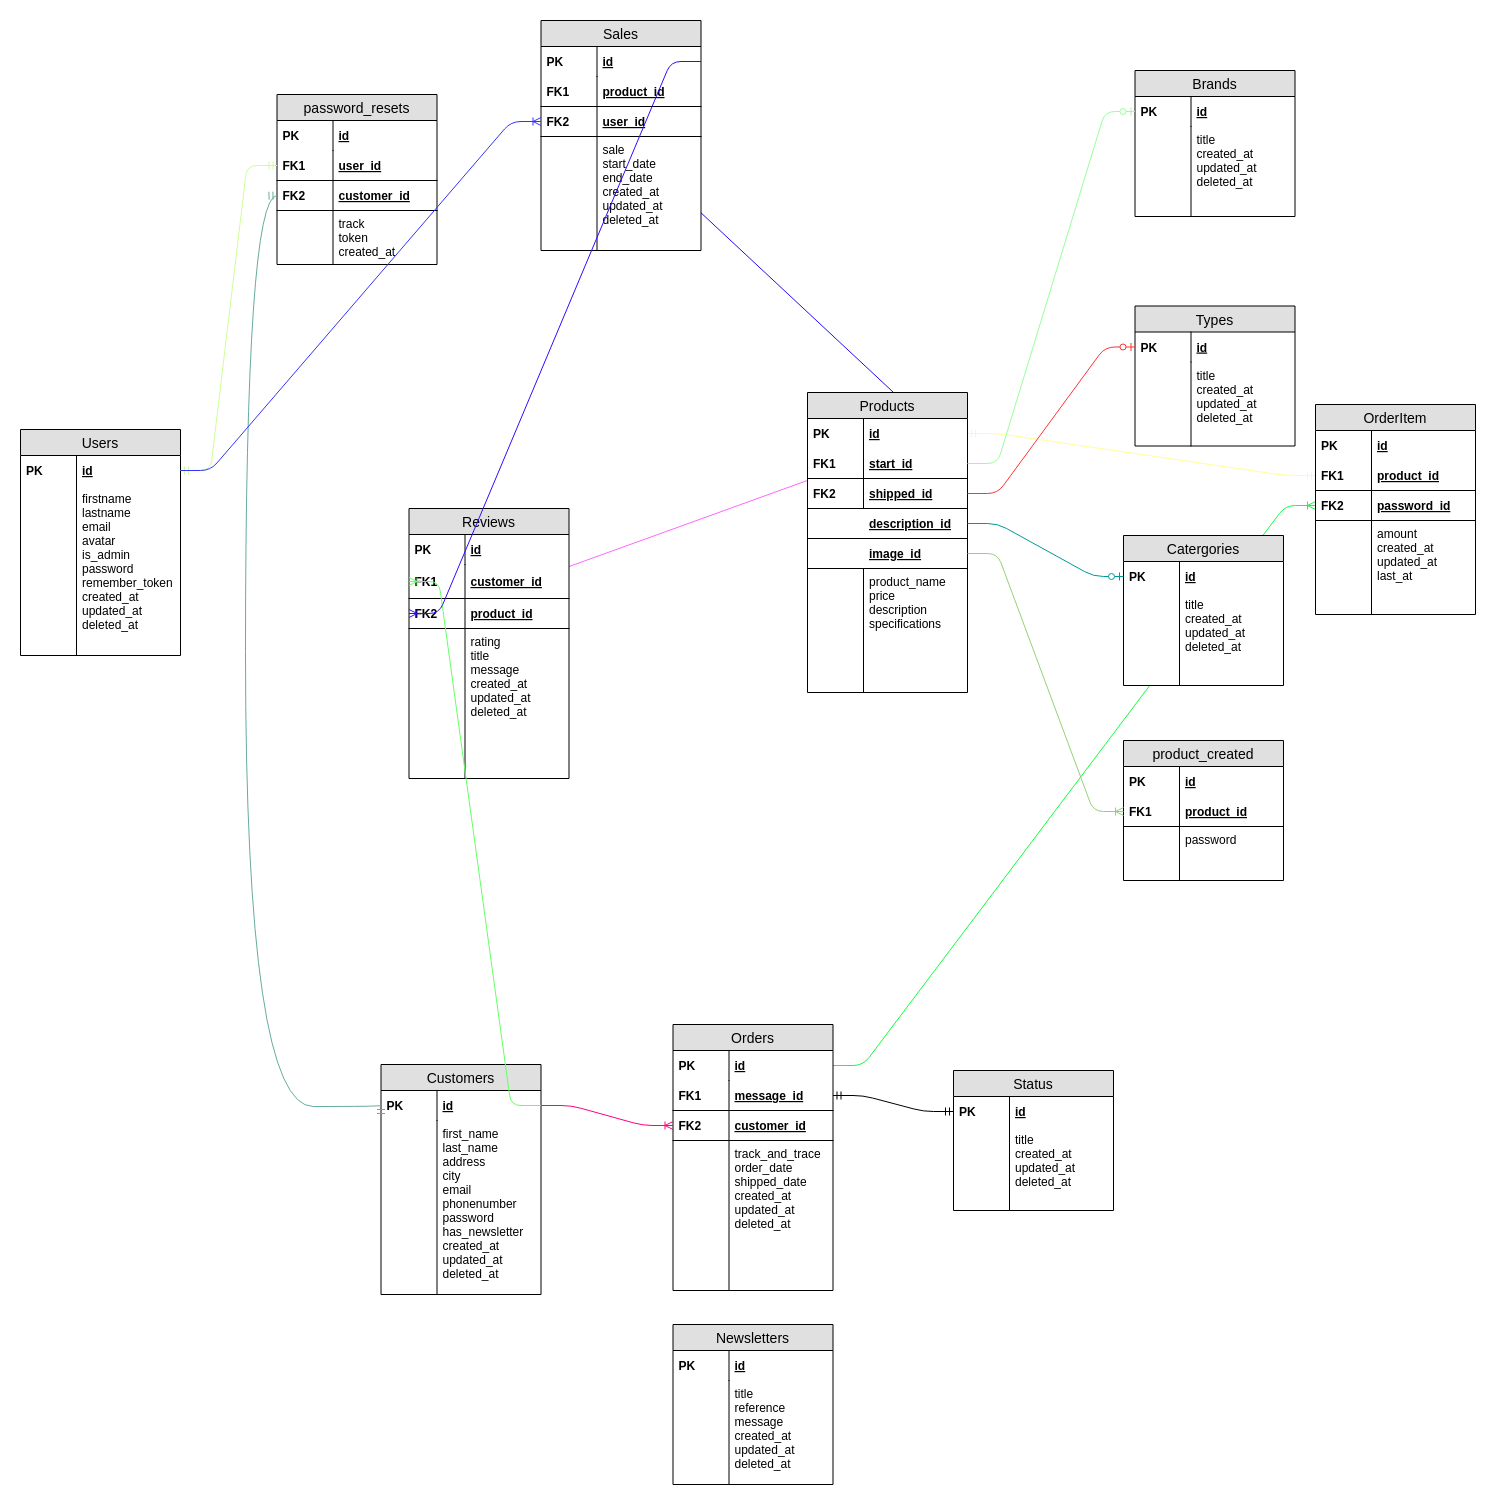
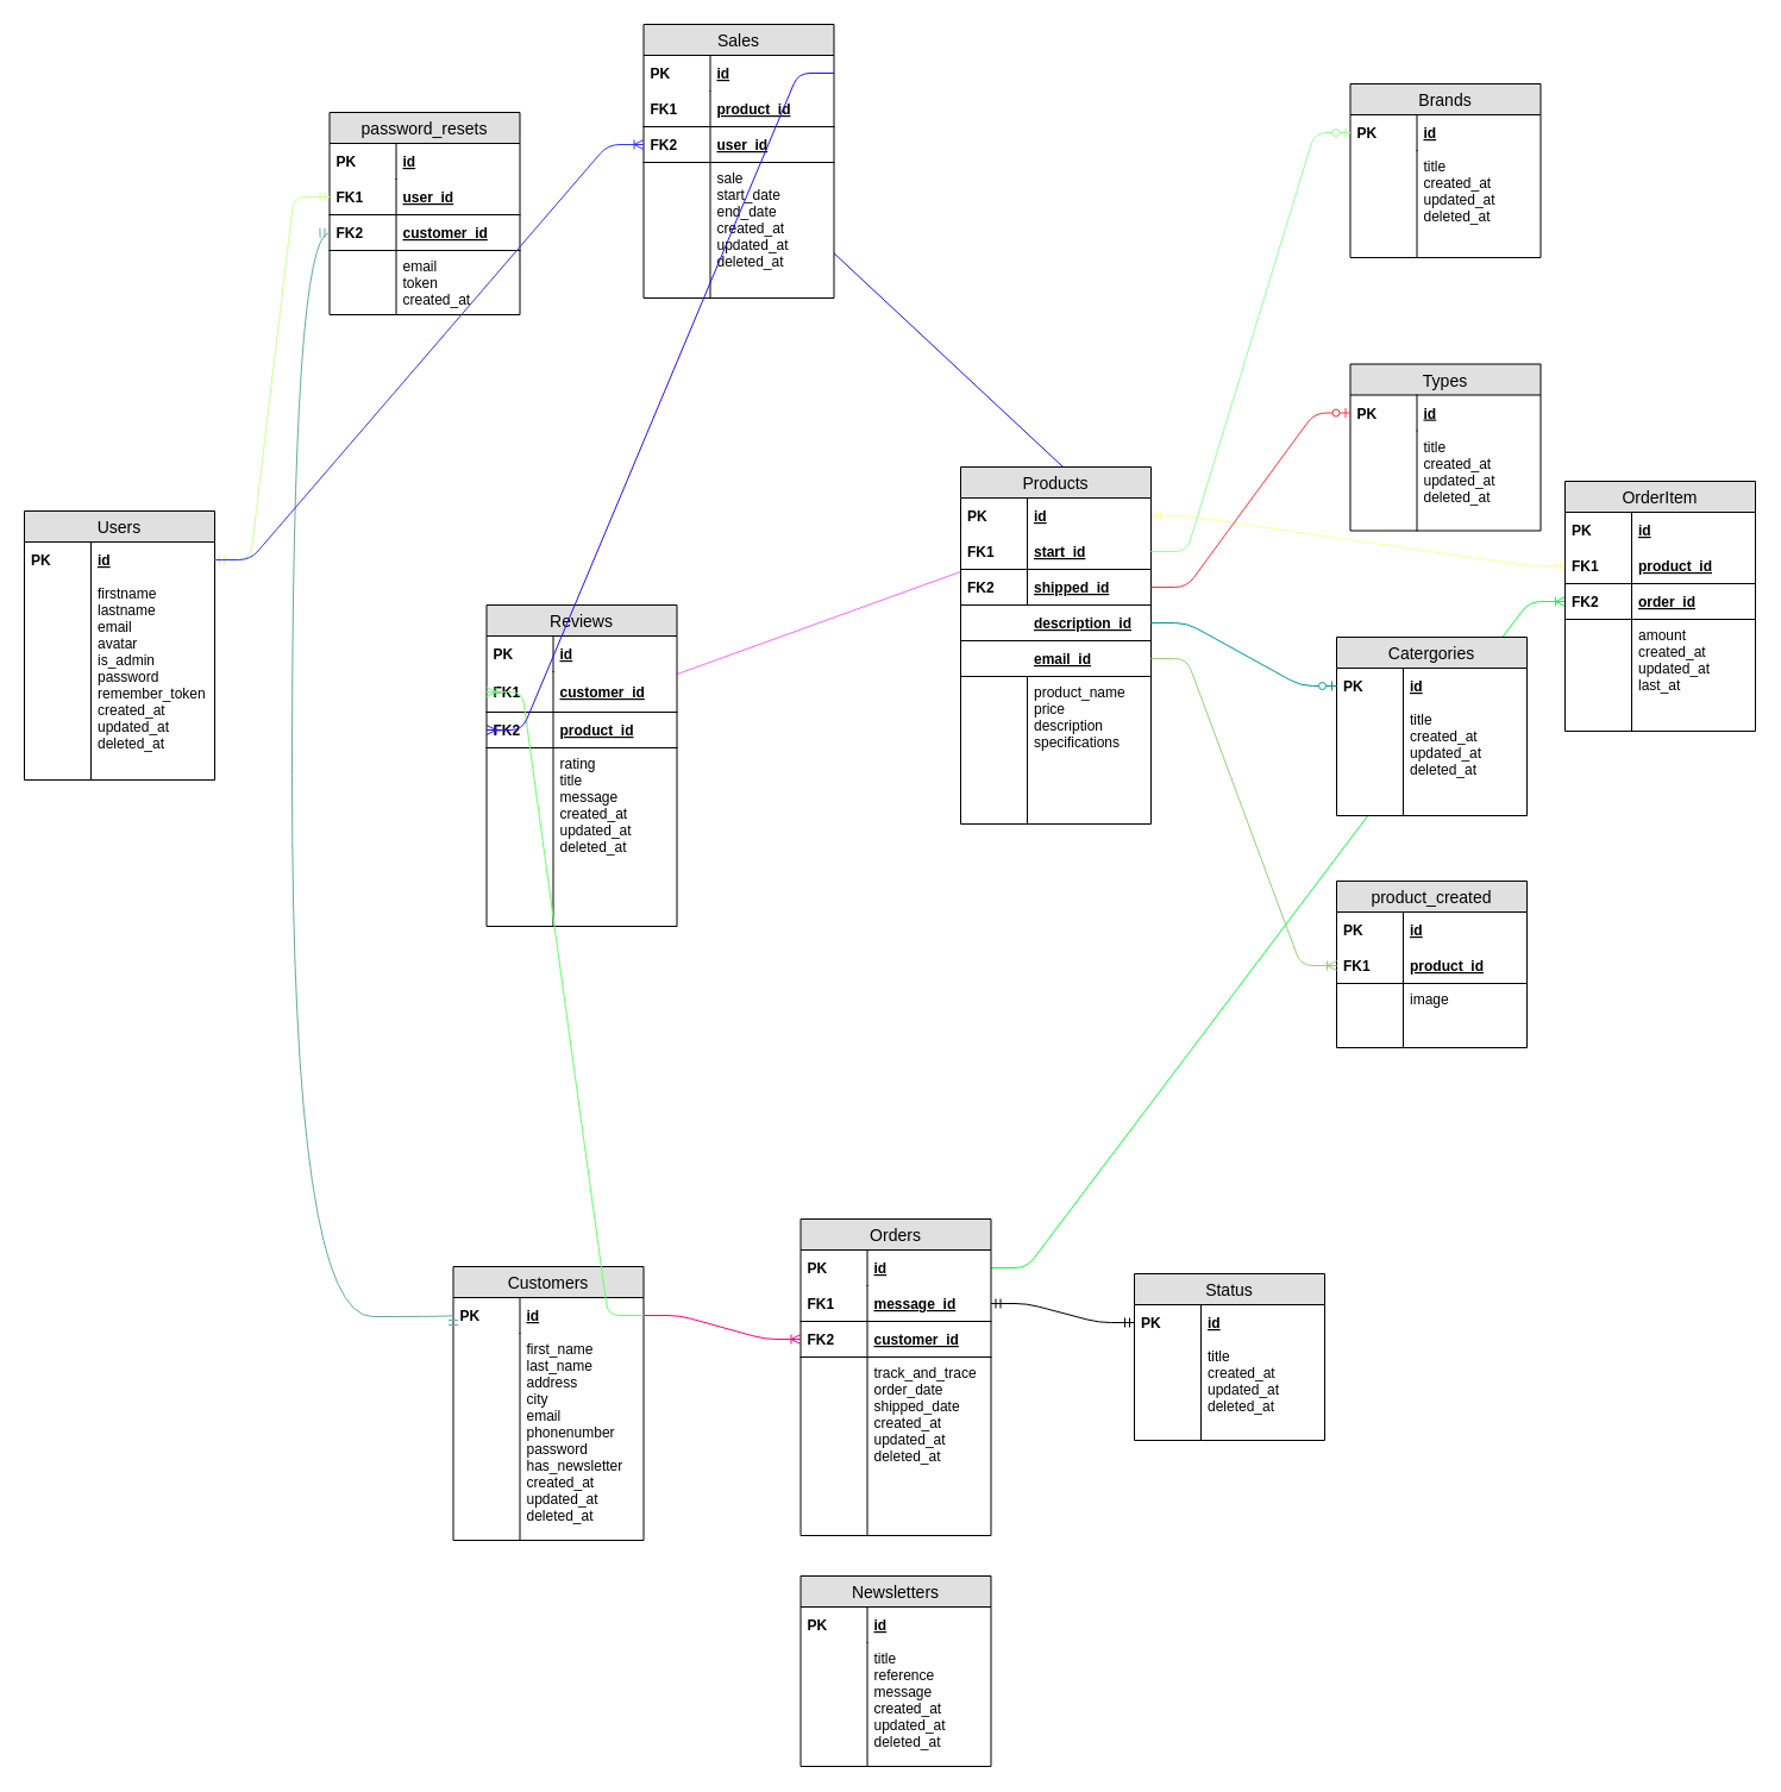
- <mxCell id="90" value="track&#10;token&#10;created_at&#10;" style="shape=partialRectangle;top=0;left=0;right=0;bottom=0;align=left;verticalAlign=top;fillColor=none;spacingLeft=60;spacingRight=4;overflow=hidden;rotatable=0;points=[[0,0.5],[1,0.5]];portConstraint=eastwest;dropTarget=0;fontSize=12;" parent="83" vertex="1"><mxGeometry y="116" width="160" height="54" as="geometry" /></mxCell>
+ <mxCell id="90" value="email&#10;token&#10;created_at&#10;" style="shape=partialRectangle;top=0;left=0;right=0;bottom=0;align=left;verticalAlign=top;fillColor=none;spacingLeft=60;spacingRight=4;overflow=hidden;rotatable=0;points=[[0,0.5],[1,0.5]];portConstraint=eastwest;dropTarget=0;fontSize=12;" parent="83" vertex="1"><mxGeometry y="116" width="160" height="54" as="geometry" /></mxCell>
- <mxCell id="79" value="password_id" style="shape=partialRectangle;top=0;left=0;right=0;bottom=1;align=left;verticalAlign=middle;fillColor=none;spacingLeft=60;spacingRight=4;overflow=hidden;rotatable=0;points=[[0,0.5],[1,0.5]];portConstraint=eastwest;dropTarget=0;fontStyle=5;fontSize=12;" vertex="1" parent="74"><mxGeometry y="86" width="160" height="30" as="geometry" /></mxCell>
+ <mxCell id="79" value="order_id" style="shape=partialRectangle;top=0;left=0;right=0;bottom=1;align=left;verticalAlign=middle;fillColor=none;spacingLeft=60;spacingRight=4;overflow=hidden;rotatable=0;points=[[0,0.5],[1,0.5]];portConstraint=eastwest;dropTarget=0;fontStyle=5;fontSize=12;" vertex="1" parent="74"><mxGeometry y="86" width="160" height="30" as="geometry" /></mxCell>
- <mxCell id="24" value="image_id" style="shape=partialRectangle;top=0;left=0;right=0;bottom=1;align=left;verticalAlign=middle;fillColor=none;spacingLeft=60;spacingRight=4;overflow=hidden;rotatable=0;points=[[0,0.5],[1,0.5]];portConstraint=eastwest;dropTarget=0;fontStyle=5;fontSize=12;" parent="16" vertex="1"><mxGeometry y="146" width="160" height="30" as="geometry" /></mxCell>
+ <mxCell id="24" value="email_id" style="shape=partialRectangle;top=0;left=0;right=0;bottom=1;align=left;verticalAlign=middle;fillColor=none;spacingLeft=60;spacingRight=4;overflow=hidden;rotatable=0;points=[[0,0.5],[1,0.5]];portConstraint=eastwest;dropTarget=0;fontStyle=5;fontSize=12;" parent="16" vertex="1"><mxGeometry y="146" width="160" height="30" as="geometry" /></mxCell>
- <mxCell id="97" value="password&#10;&#10;" style="shape=partialRectangle;top=0;left=0;right=0;bottom=0;align=left;verticalAlign=top;fillColor=none;spacingLeft=60;spacingRight=4;overflow=hidden;rotatable=0;points=[[0,0.5],[1,0.5]];portConstraint=eastwest;dropTarget=0;fontSize=12;" parent="92" vertex="1"><mxGeometry y="86" width="160" height="54" as="geometry" /></mxCell>
+ <mxCell id="97" value="image&#10;&#10;" style="shape=partialRectangle;top=0;left=0;right=0;bottom=0;align=left;verticalAlign=top;fillColor=none;spacingLeft=60;spacingRight=4;overflow=hidden;rotatable=0;points=[[0,0.5],[1,0.5]];portConstraint=eastwest;dropTarget=0;fontSize=12;" parent="92" vertex="1"><mxGeometry y="86" width="160" height="54" as="geometry" /></mxCell>
